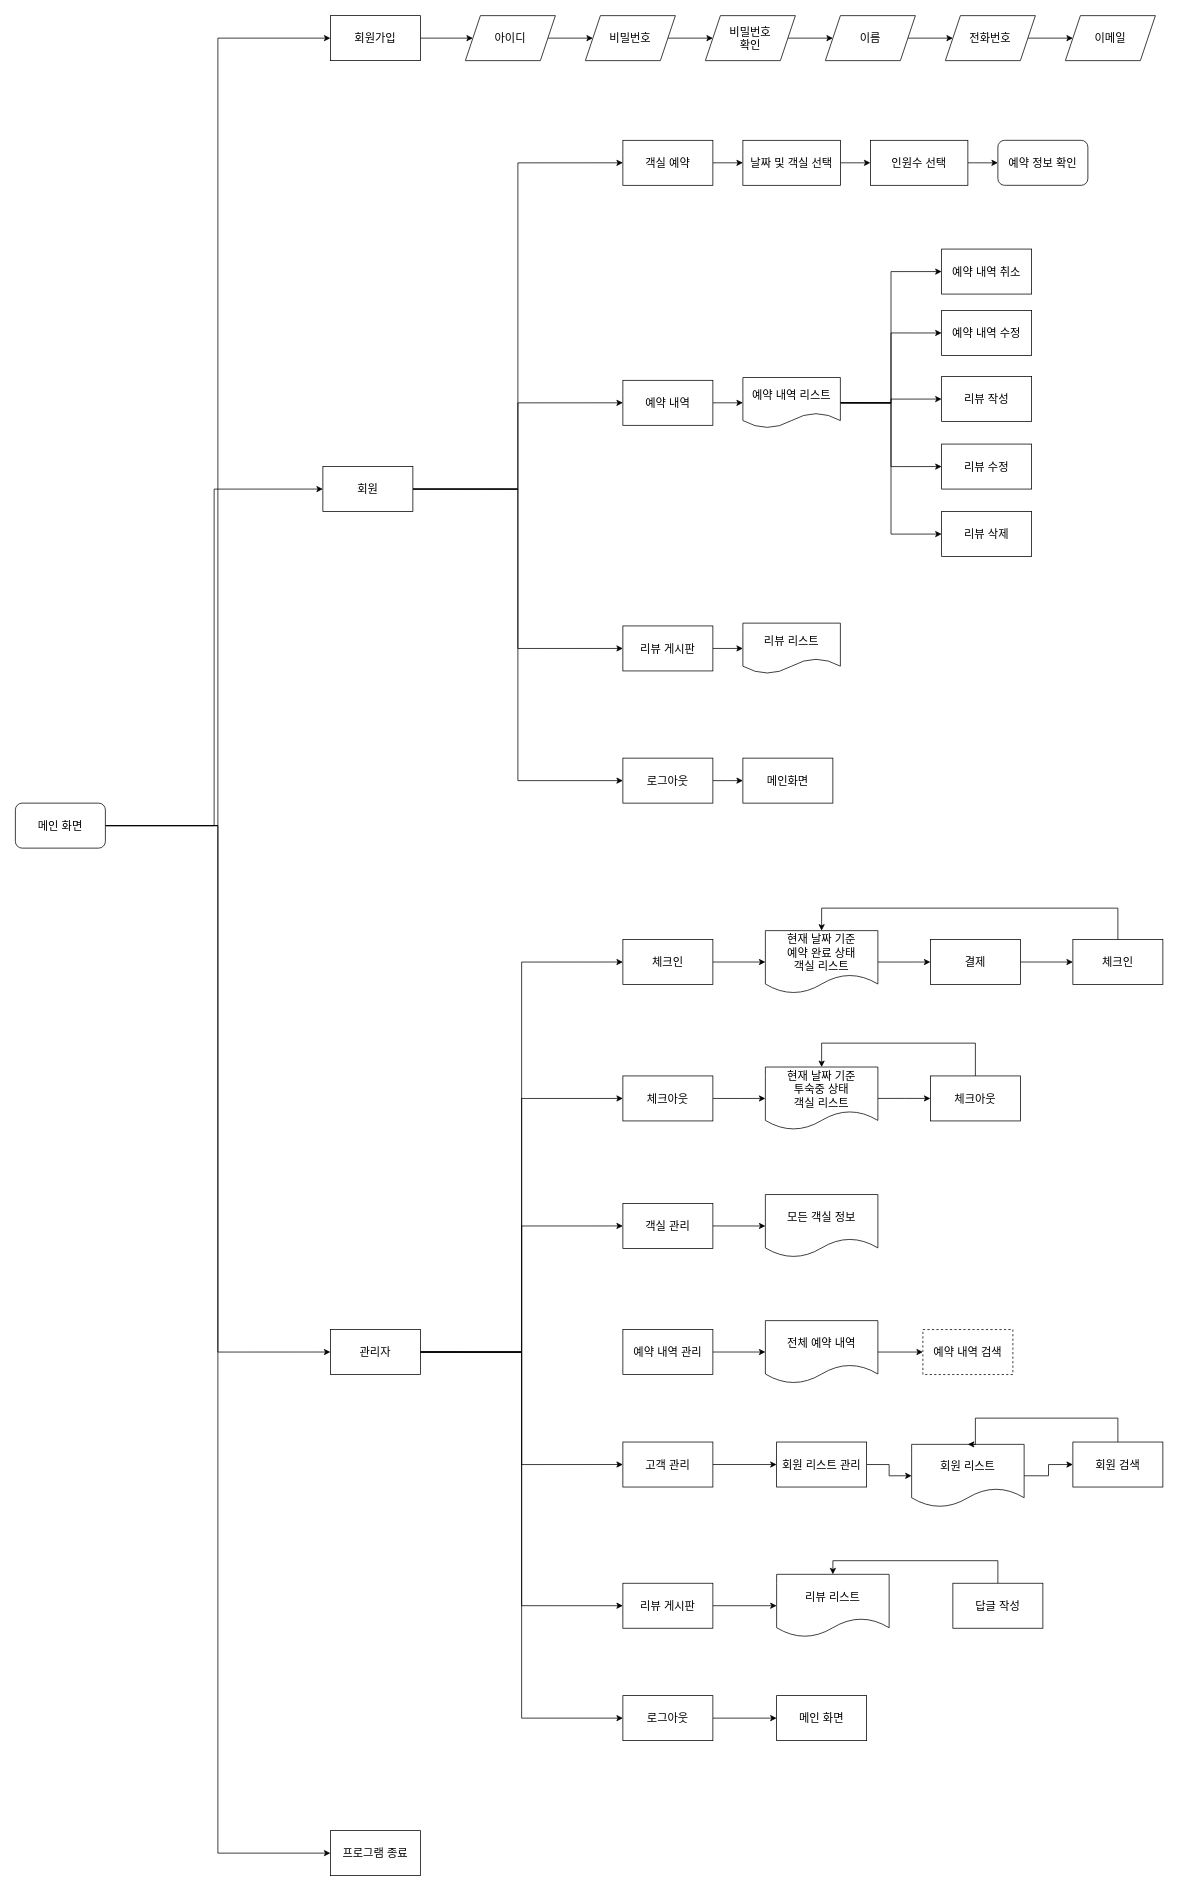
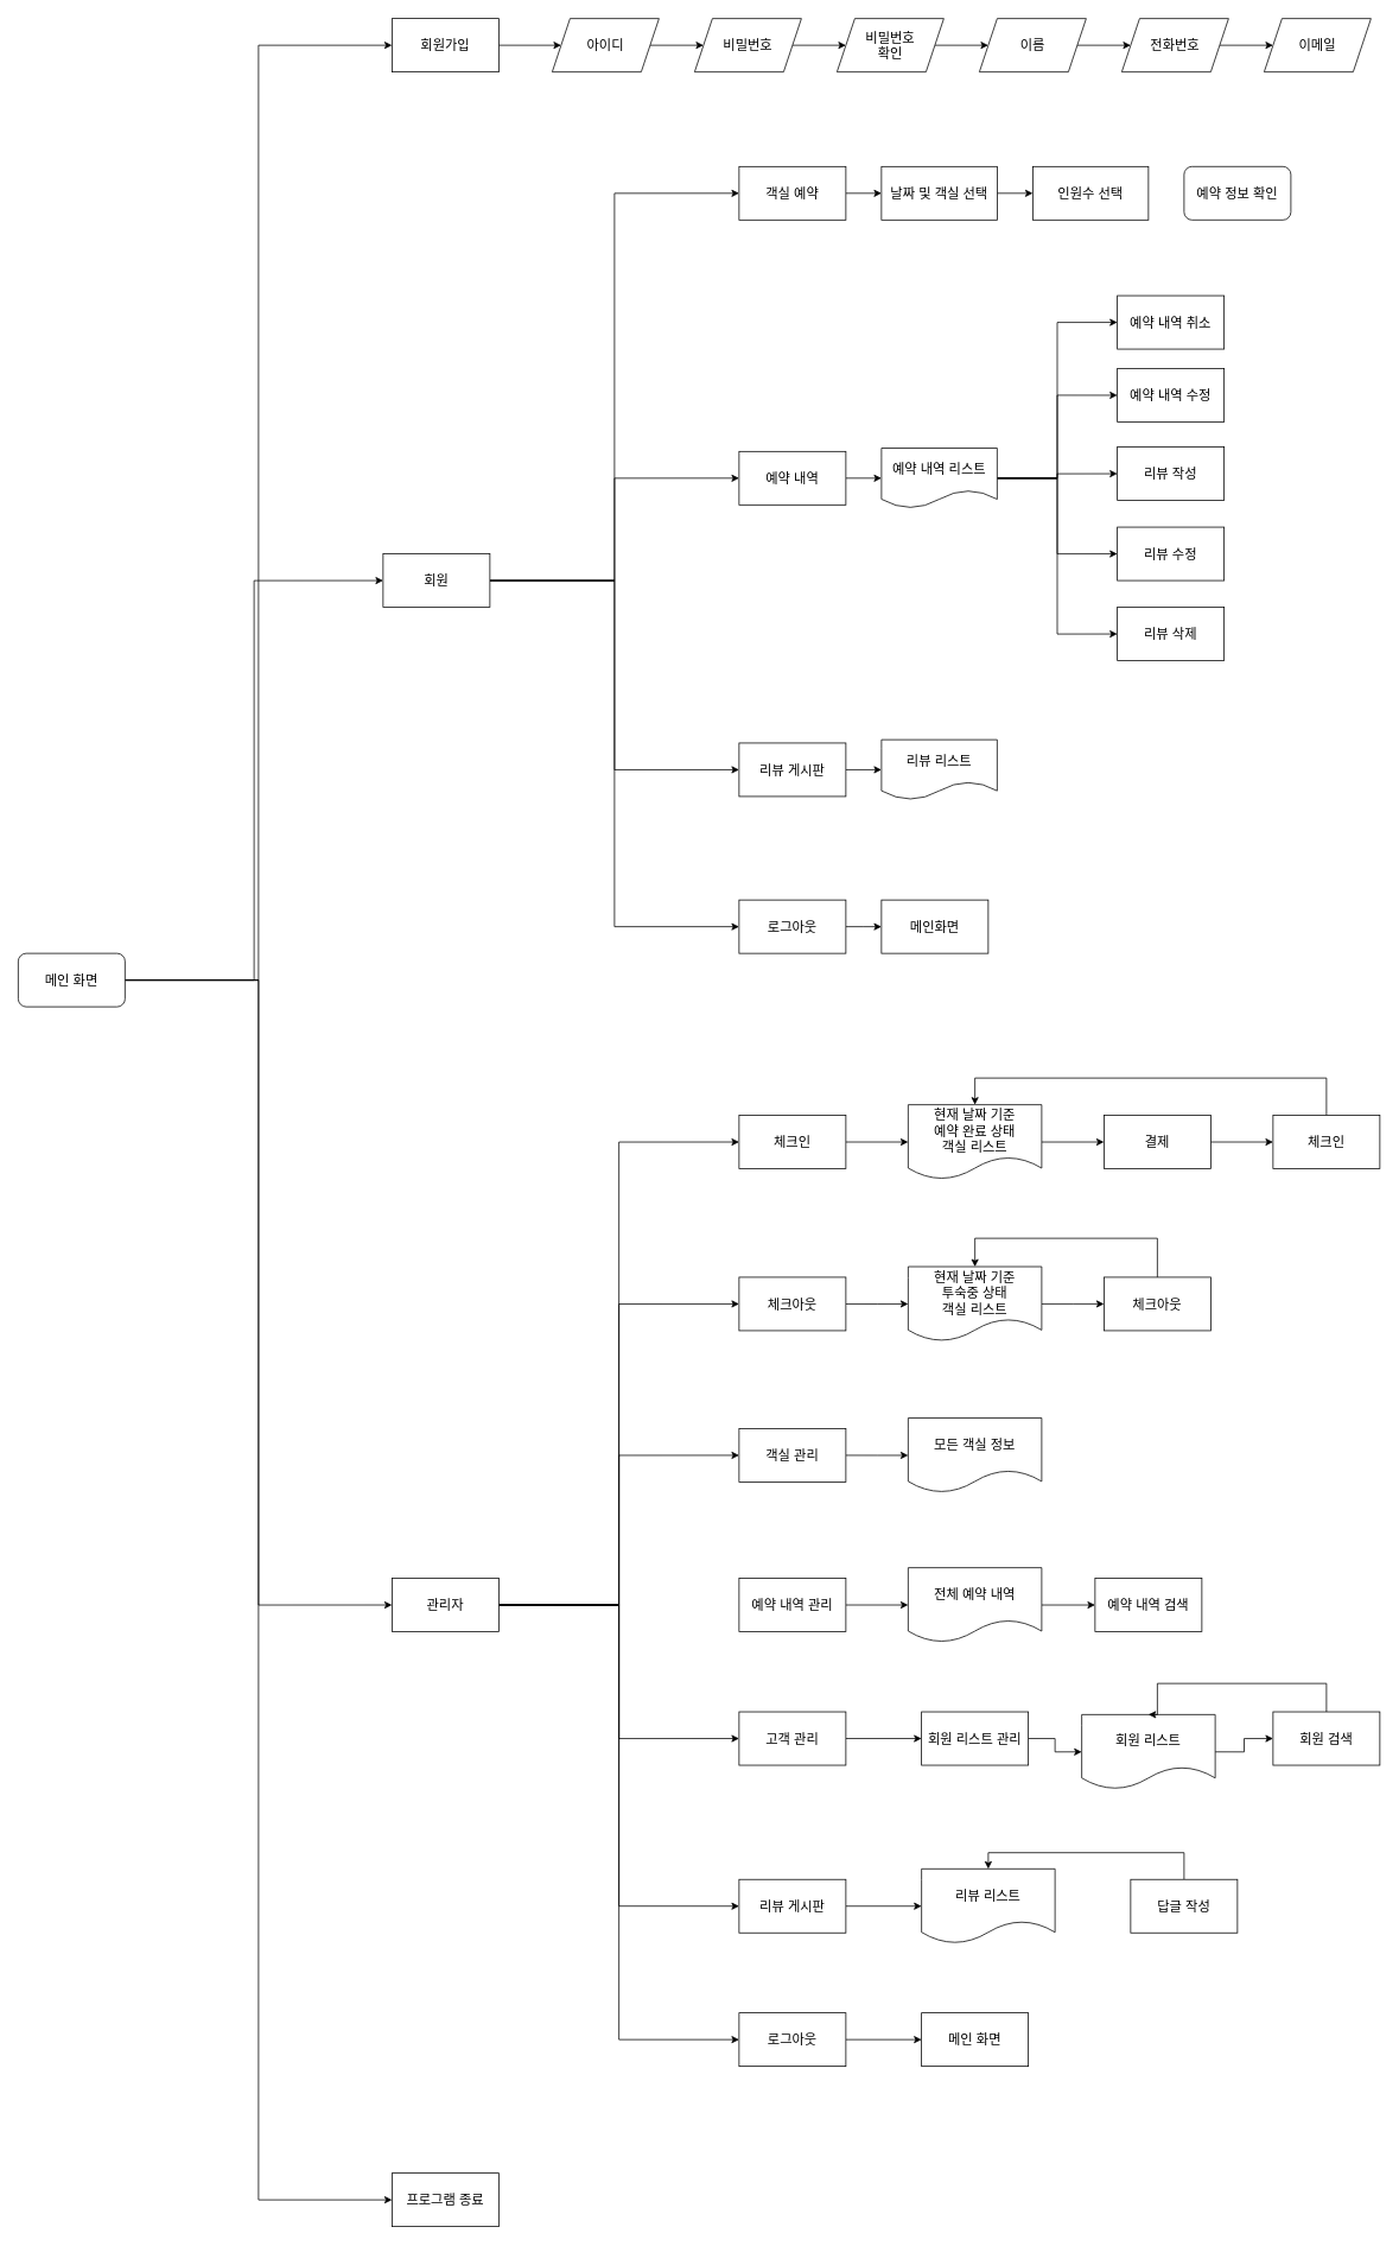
- <mxCell id="22" style="edgeStyle=orthogonalEdgeStyle;rounded=0;orthogonalLoop=1;jettySize=auto;html=1;exitX=1;exitY=0.5;exitDx=0;exitDy=0;entryX=0;entryY=0.5;entryDx=0;entryDy=0;fontSize=10;startArrow=none;startFill=0;endArrow=classic;endFill=1;" parent="1" source="23" target="24" edge="1"><mxGeometry relative="1" as="geometry" /></mxCell>
- <mxCell id="60" value="예약 내역 검색" style="rounded=0;whiteSpace=wrap;html=1;fontSize=15;dashed=1;" parent="1" vertex="1"><mxGeometry x="1230" y="1771.88" width="120" height="60" as="geometry" /></mxCell>
+ <mxCell id="60" value="예약 내역 검색" style="rounded=0;whiteSpace=wrap;html=1;fontSize=15;" parent="1" vertex="1"><mxGeometry x="1230" y="1771.88" width="120" height="60" as="geometry" /></mxCell>
